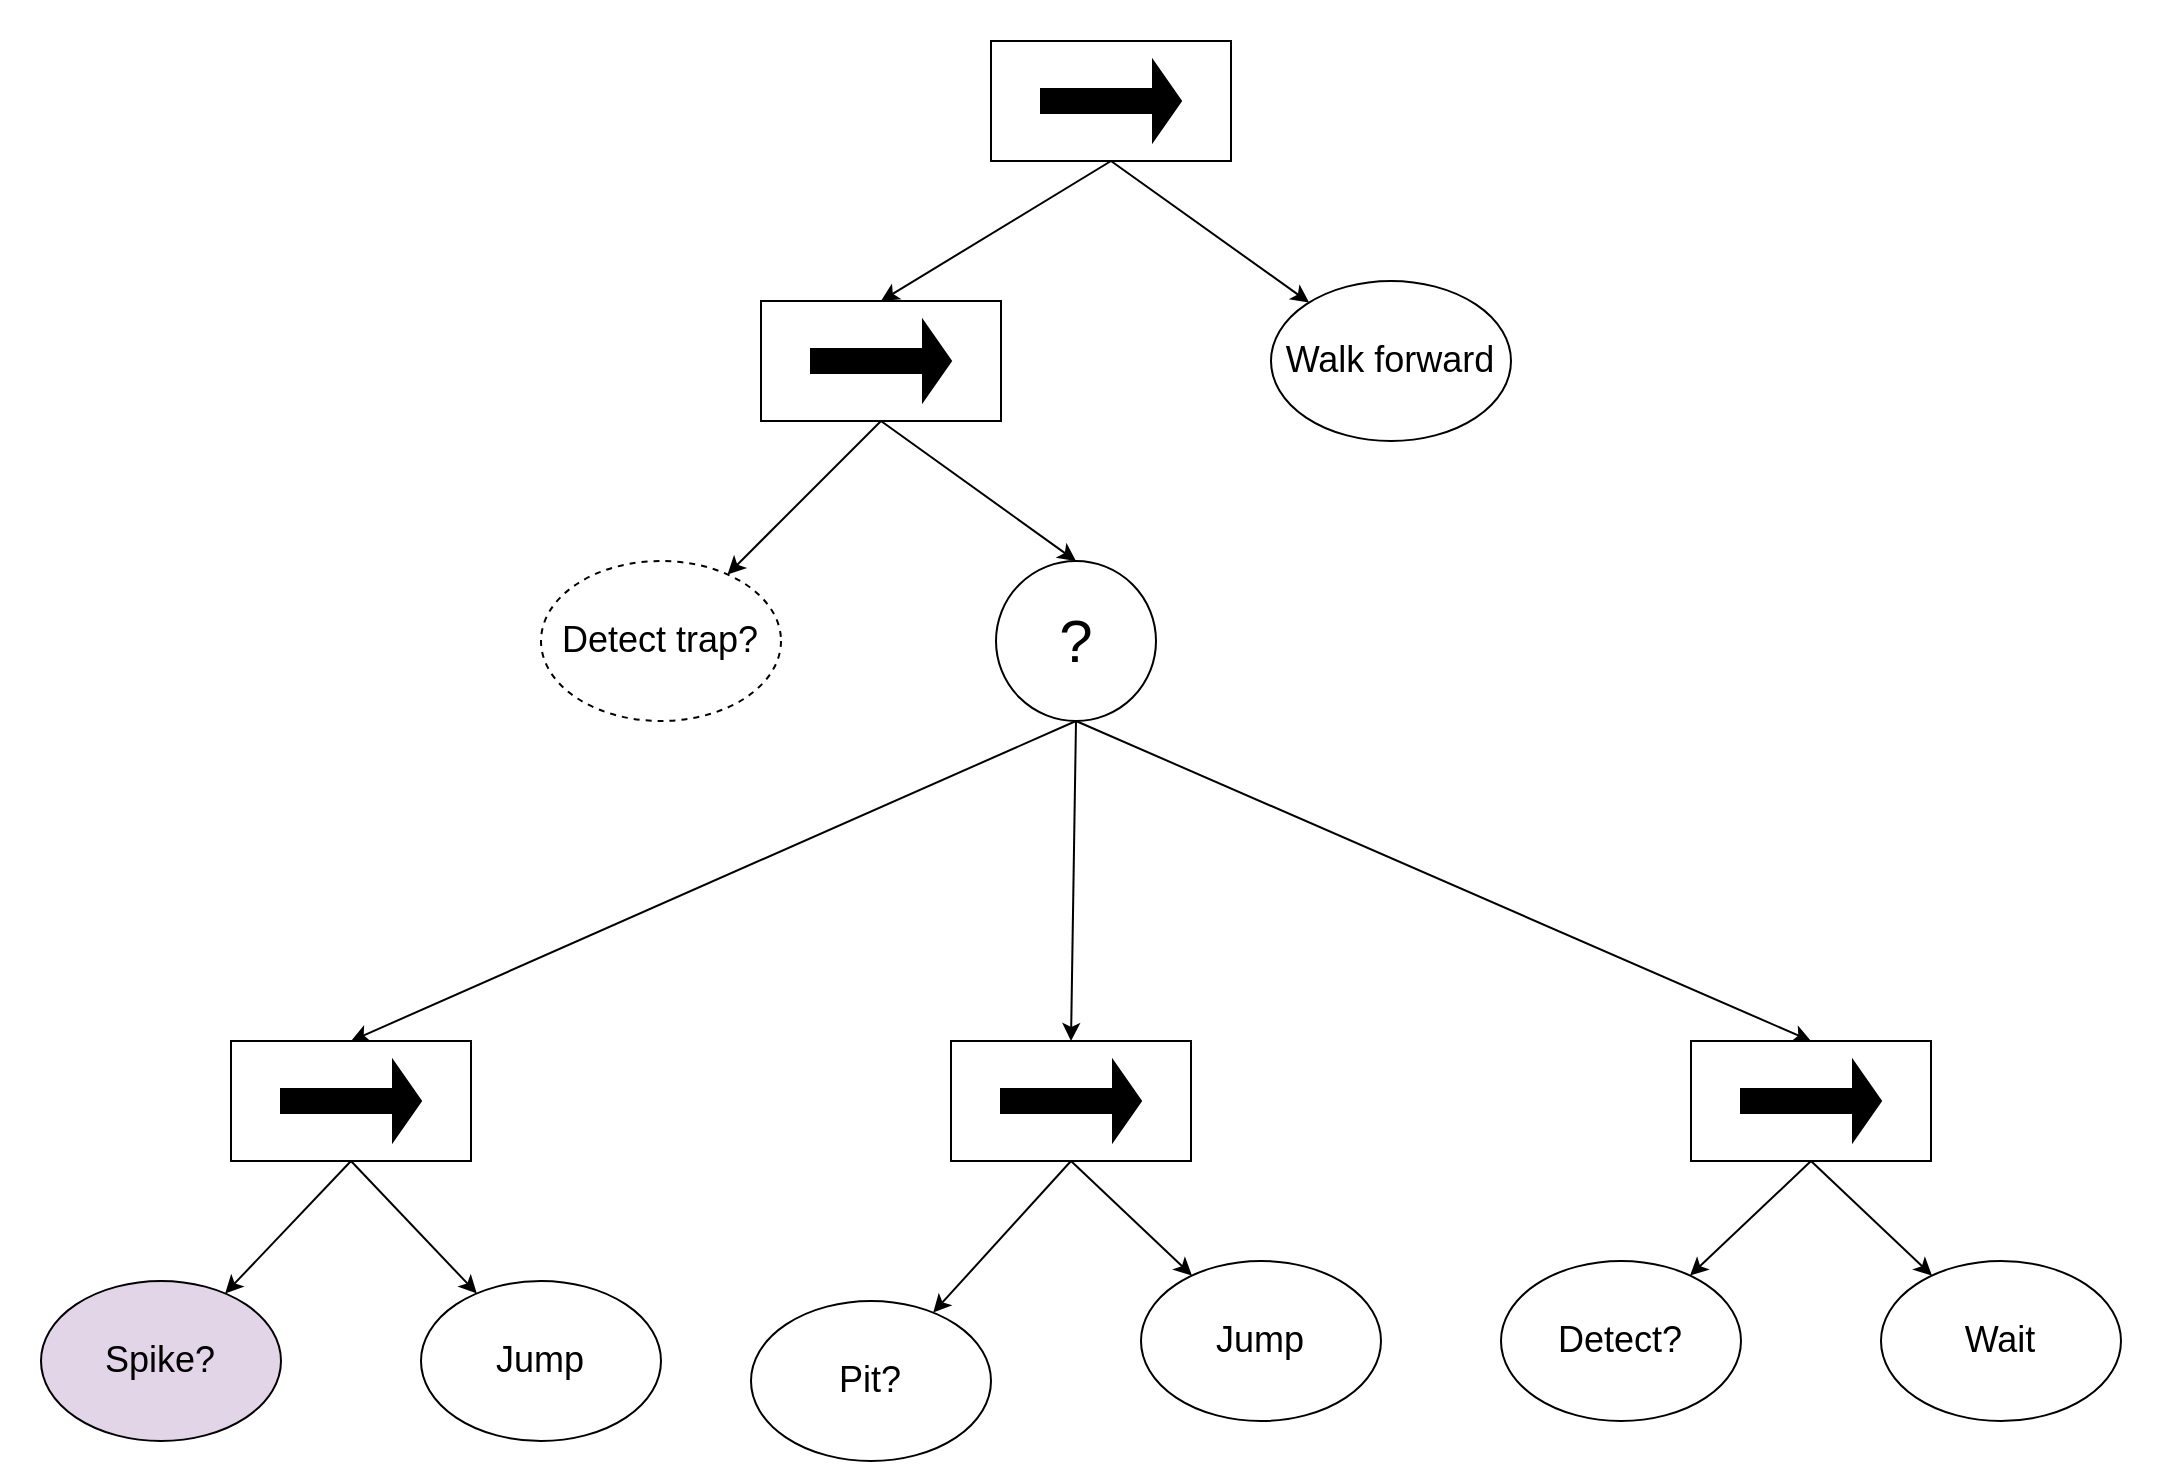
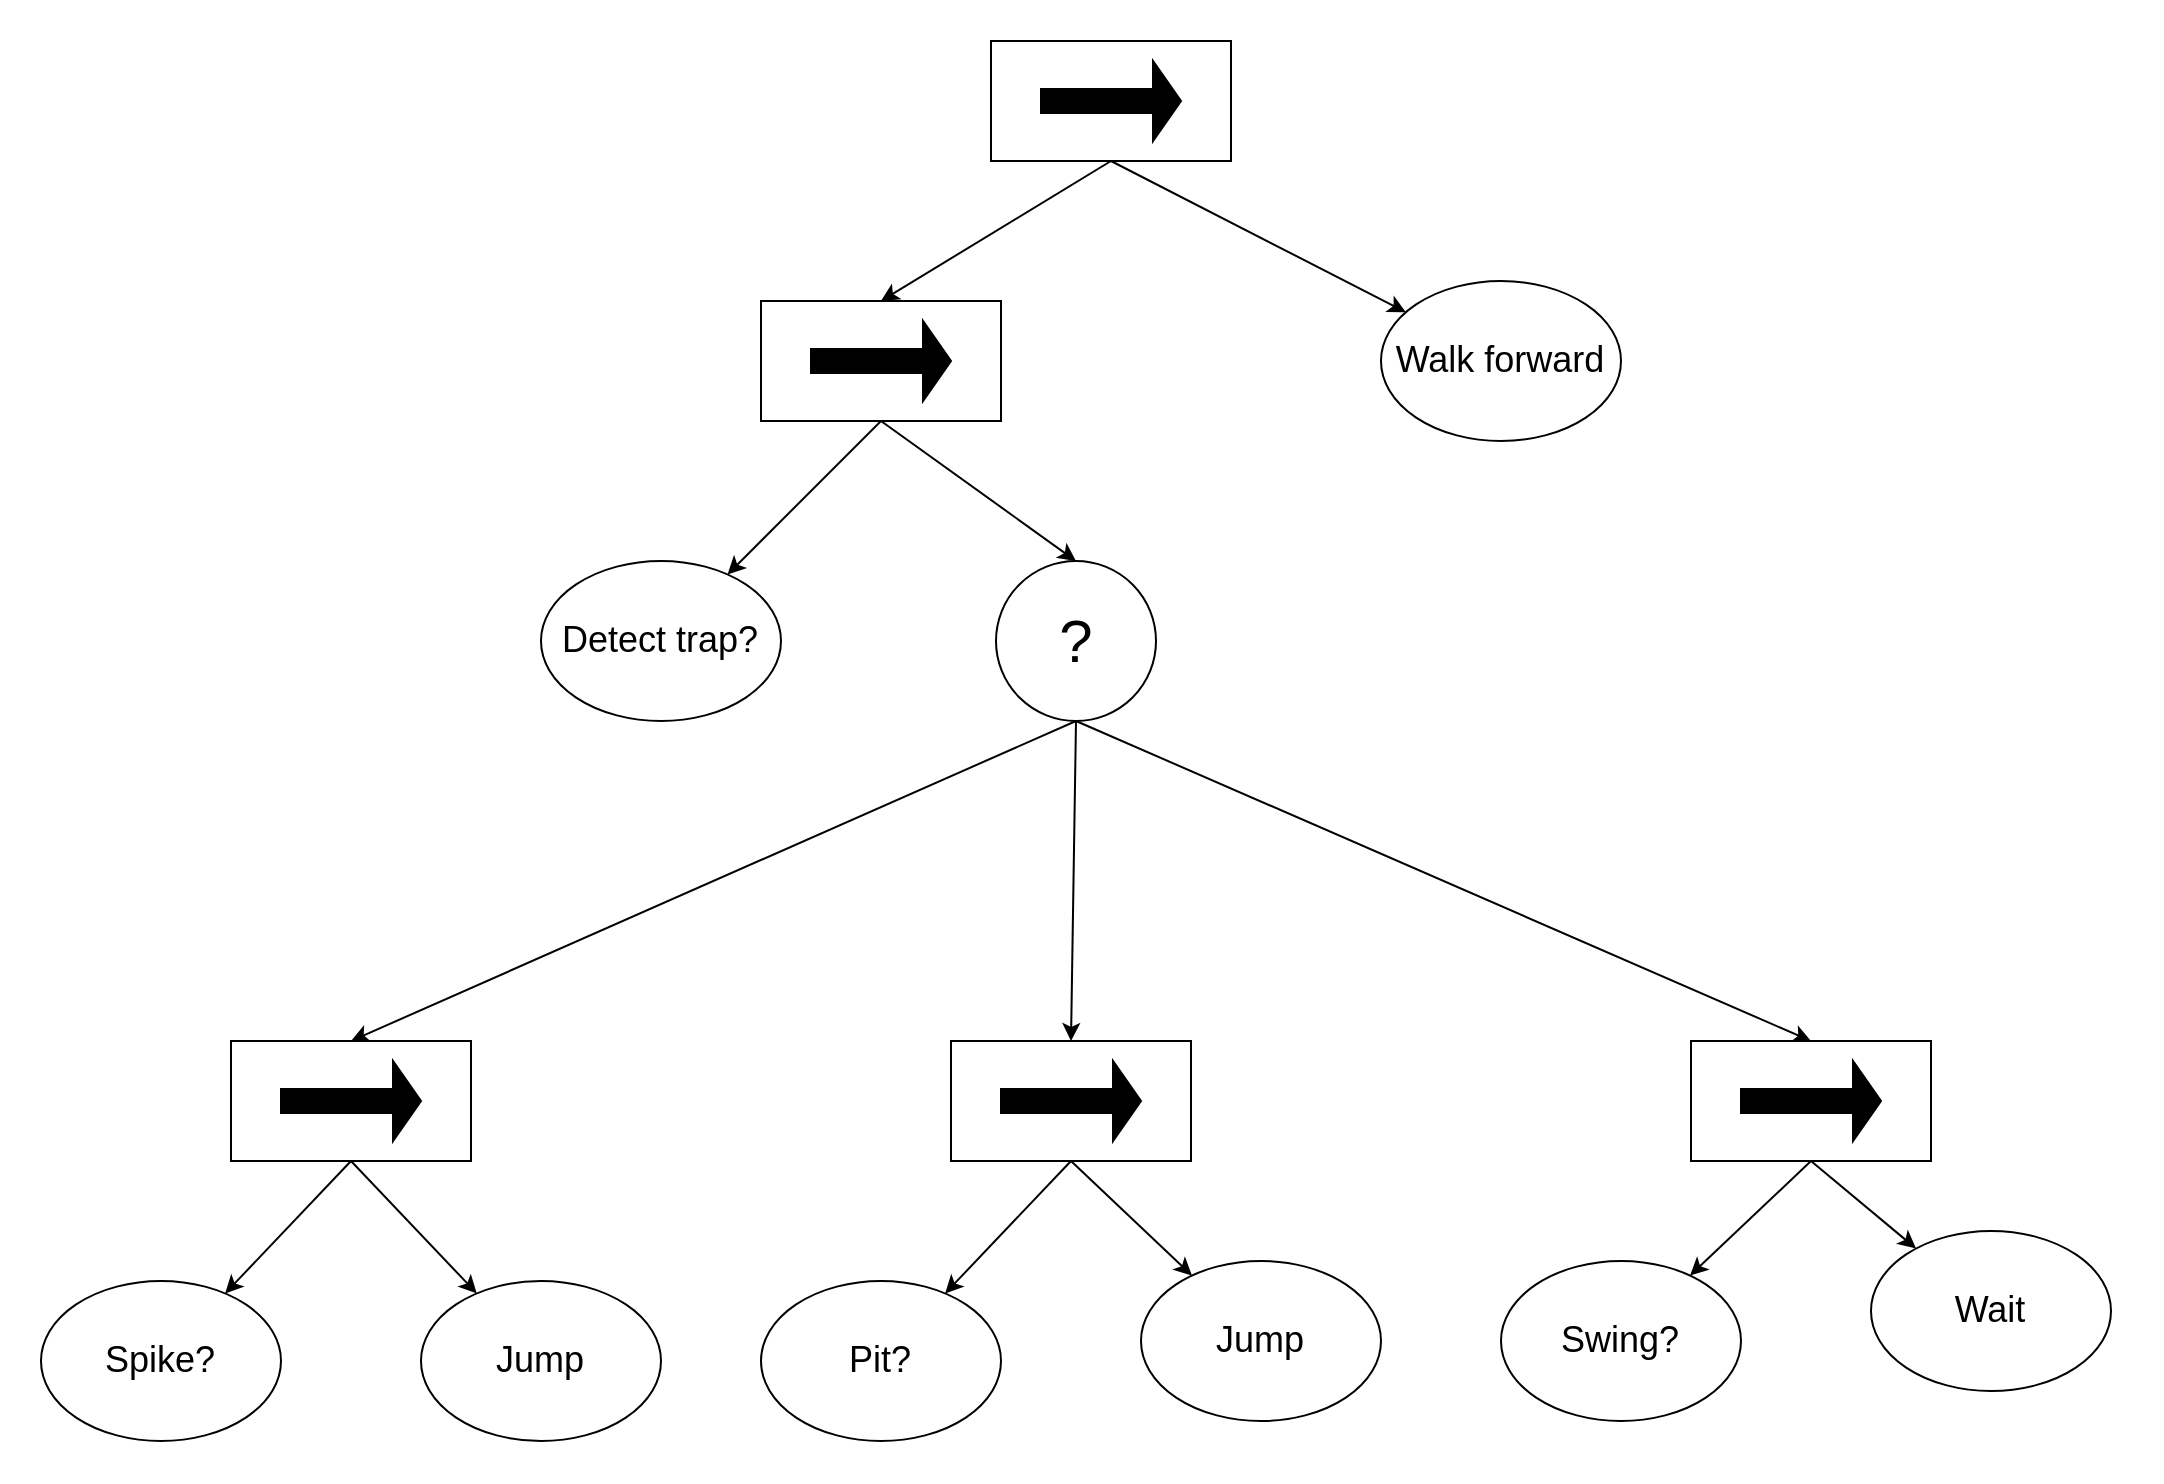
- <mxCell id="26" value="&lt;font style=&quot;font-size: 18px&quot;&gt;Walk forward&lt;br&gt;&lt;/font&gt;" style="ellipse;whiteSpace=wrap;html=1;fillColor=#FFFFFF;" parent="1" vertex="1"><mxGeometry x="635" y="140" width="120" height="80" as="geometry" /></mxCell>
+ <mxCell id="26" value="&lt;font style=&quot;font-size: 18px&quot;&gt;Walk forward&lt;br&gt;&lt;/font&gt;" style="ellipse;whiteSpace=wrap;html=1;fillColor=#FFFFFF;" parent="1" vertex="1"><mxGeometry x="690" y="140" width="120" height="80" as="geometry" /></mxCell>
- <mxCell id="27" value="&lt;font style=&quot;font-size: 18px&quot;&gt;Detect trap?&lt;/font&gt;" style="ellipse;whiteSpace=wrap;html=1;fillColor=#FFFFFF;dashed=1;" parent="1" vertex="1"><mxGeometry x="270" y="280" width="120" height="80" as="geometry" /></mxCell>
+ <mxCell id="27" value="&lt;font style=&quot;font-size: 18px&quot;&gt;Detect trap?&lt;/font&gt;" style="ellipse;whiteSpace=wrap;html=1;fillColor=#FFFFFF;" parent="1" vertex="1"><mxGeometry x="270" y="280" width="120" height="80" as="geometry" /></mxCell>
- <mxCell id="32" value="&lt;font style=&quot;font-size: 18px&quot;&gt;Detect?&lt;/font&gt;" style="ellipse;whiteSpace=wrap;html=1;fillColor=#FFFFFF;" parent="1" vertex="1"><mxGeometry x="750" y="630" width="120" height="80" as="geometry" /></mxCell>
+ <mxCell id="32" value="&lt;font style=&quot;font-size: 18px&quot;&gt;Swing?&lt;/font&gt;" style="ellipse;whiteSpace=wrap;html=1;fillColor=#FFFFFF;" parent="1" vertex="1"><mxGeometry x="750" y="630" width="120" height="80" as="geometry" /></mxCell>
- <mxCell id="31" value="&lt;font style=&quot;font-size: 18px&quot;&gt;Wait&lt;/font&gt;" style="ellipse;whiteSpace=wrap;html=1;fillColor=#FFFFFF;" parent="1" vertex="1"><mxGeometry x="940" y="630" width="120" height="80" as="geometry" /></mxCell>
+ <mxCell id="31" value="&lt;font style=&quot;font-size: 18px&quot;&gt;Wait&lt;/font&gt;" style="ellipse;whiteSpace=wrap;html=1;fillColor=#FFFFFF;" parent="1" vertex="1"><mxGeometry x="935" y="615" width="120" height="80" as="geometry" /></mxCell>
- <mxCell id="33" value="&lt;font style=&quot;font-size: 18px&quot;&gt;Spike?&lt;/font&gt;" style="ellipse;whiteSpace=wrap;html=1;fillColor=#e1d5e7;" parent="1" vertex="1"><mxGeometry x="20" y="640" width="120" height="80" as="geometry" /></mxCell>
+ <mxCell id="33" value="&lt;font style=&quot;font-size: 18px&quot;&gt;Spike?&lt;/font&gt;" style="ellipse;whiteSpace=wrap;html=1;fillColor=#FFFFFF;" parent="1" vertex="1"><mxGeometry x="20" y="640" width="120" height="80" as="geometry" /></mxCell>
- <mxCell id="29" value="&lt;font style=&quot;font-size: 18px&quot;&gt;Pit?&lt;/font&gt;" style="ellipse;whiteSpace=wrap;html=1;fillColor=#FFFFFF;" parent="1" vertex="1"><mxGeometry x="375" y="650" width="120" height="80" as="geometry" /></mxCell>
+ <mxCell id="29" value="&lt;font style=&quot;font-size: 18px&quot;&gt;Pit?&lt;/font&gt;" style="ellipse;whiteSpace=wrap;html=1;fillColor=#FFFFFF;" parent="1" vertex="1"><mxGeometry x="380" y="640" width="120" height="80" as="geometry" /></mxCell>
